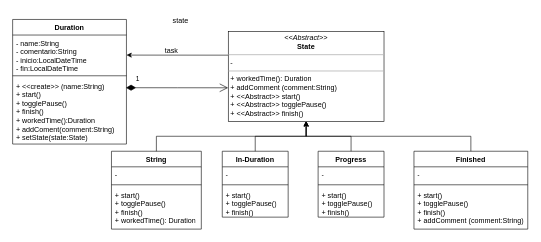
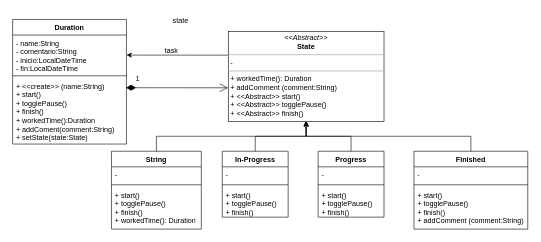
- <mxCell id="14" value="In-Duration" style="swimlane;fontStyle=1;align=center;verticalAlign=top;childLayout=stackLayout;horizontal=1;startSize=26;horizontalStack=0;resizeParent=1;resizeParentMax=0;resizeLast=0;collapsible=1;marginBottom=0;whiteSpace=wrap;html=1;" parent="1" vertex="1"><mxGeometry x="370" y="252" width="110" height="110" as="geometry" /></mxCell>
+ <mxCell id="14" value="In-Progress" style="swimlane;fontStyle=1;align=center;verticalAlign=top;childLayout=stackLayout;horizontal=1;startSize=26;horizontalStack=0;resizeParent=1;resizeParentMax=0;resizeLast=0;collapsible=1;marginBottom=0;whiteSpace=wrap;html=1;" parent="1" vertex="1"><mxGeometry x="370" y="252" width="110" height="110" as="geometry" /></mxCell>
